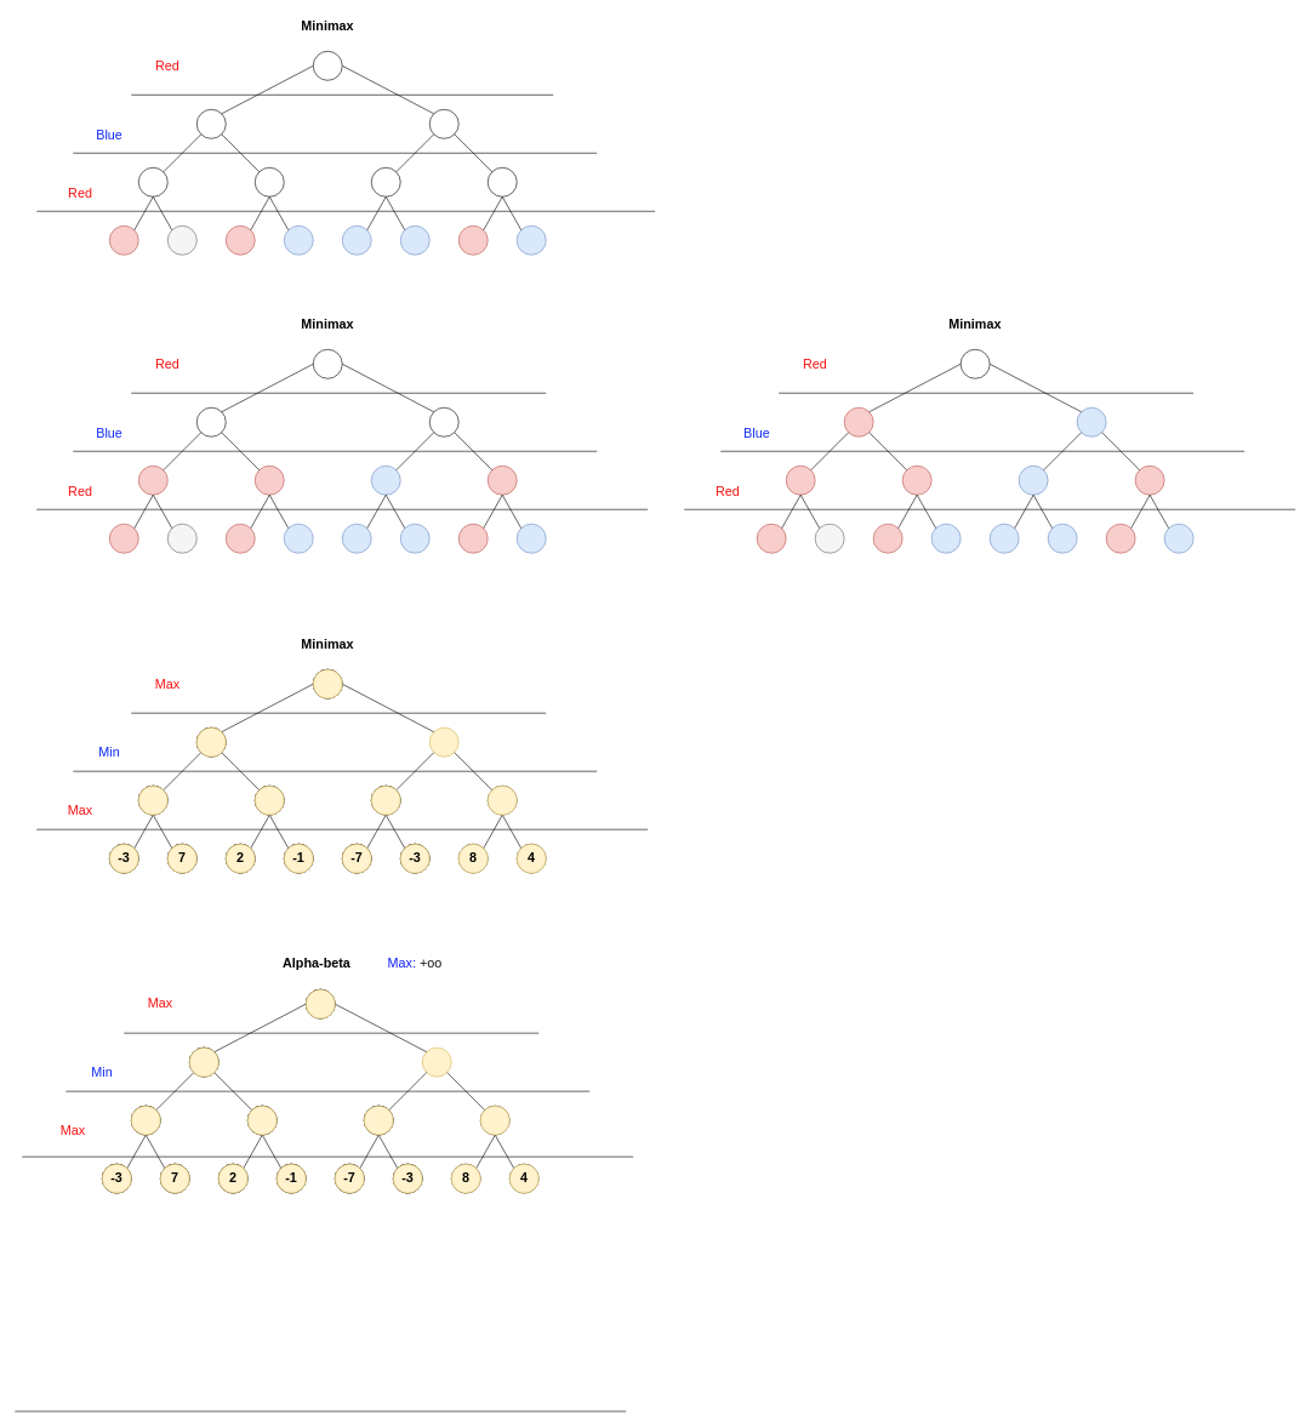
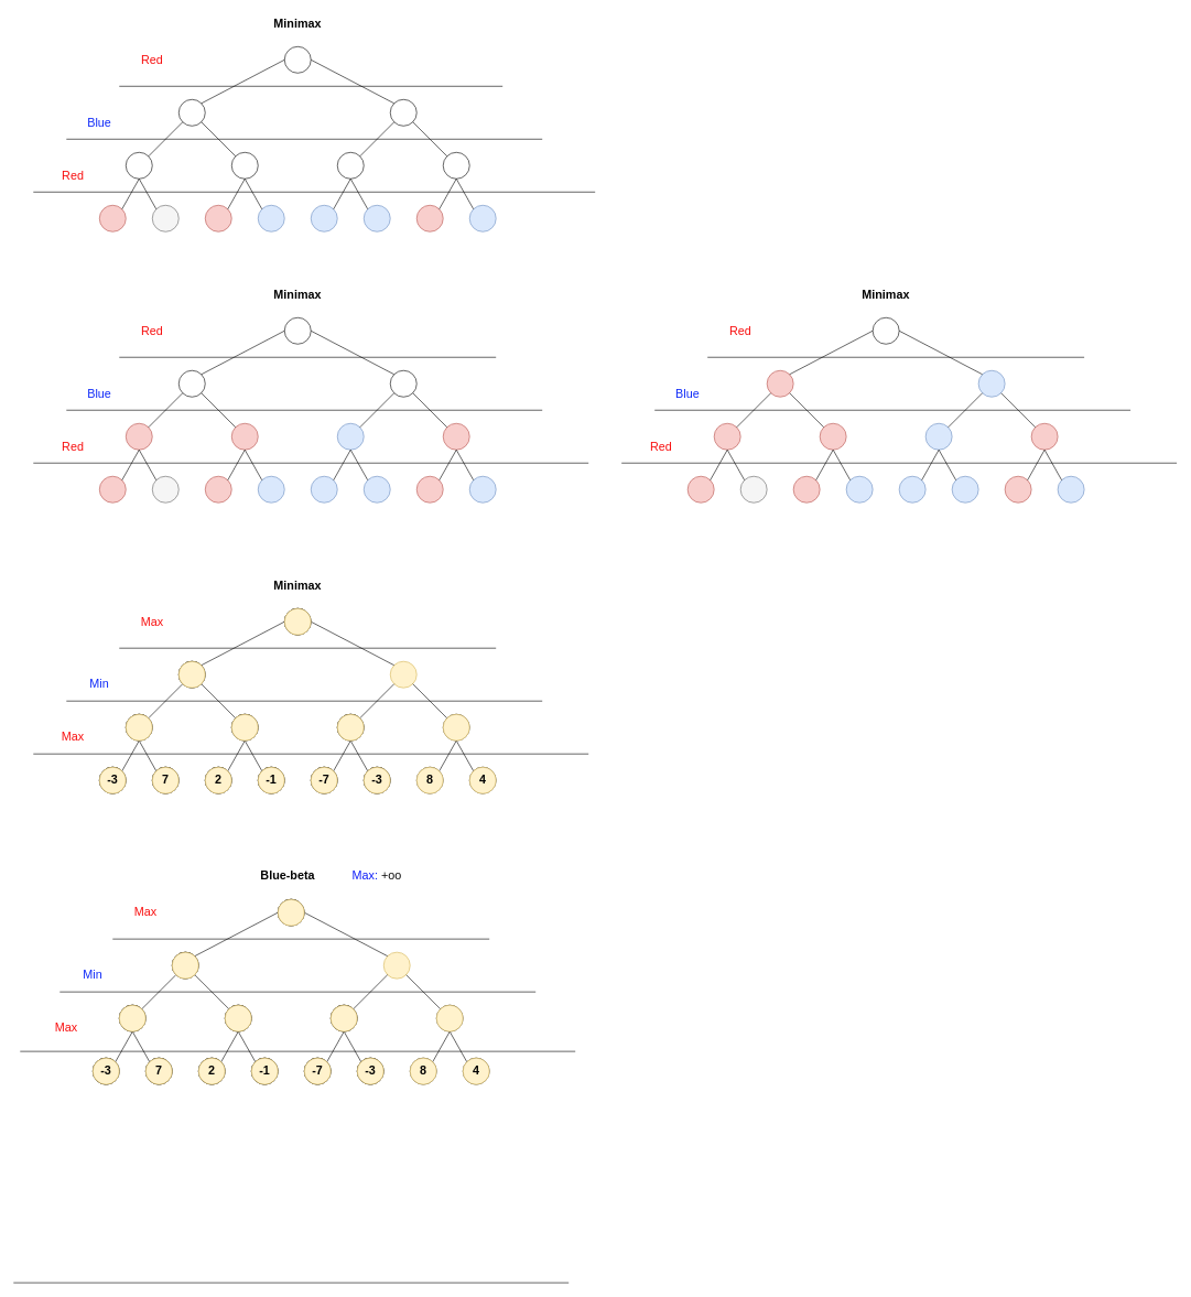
- <mxCell id="200" value="Alpha-beta" style="text;html=1;strokeColor=none;fillColor=none;align=center;verticalAlign=middle;whiteSpace=wrap;rounded=0;fontStyle=1;fontSize=18;" vertex="1" parent="1"><mxGeometry x="380" y="1310" width="110" height="30" as="geometry" /></mxCell>
+ <mxCell id="200" value="Blue-beta" style="text;html=1;strokeColor=none;fillColor=none;align=center;verticalAlign=middle;whiteSpace=wrap;rounded=0;fontStyle=1;fontSize=18;" vertex="1" parent="1"><mxGeometry x="380" y="1310" width="110" height="30" as="geometry" /></mxCell>
